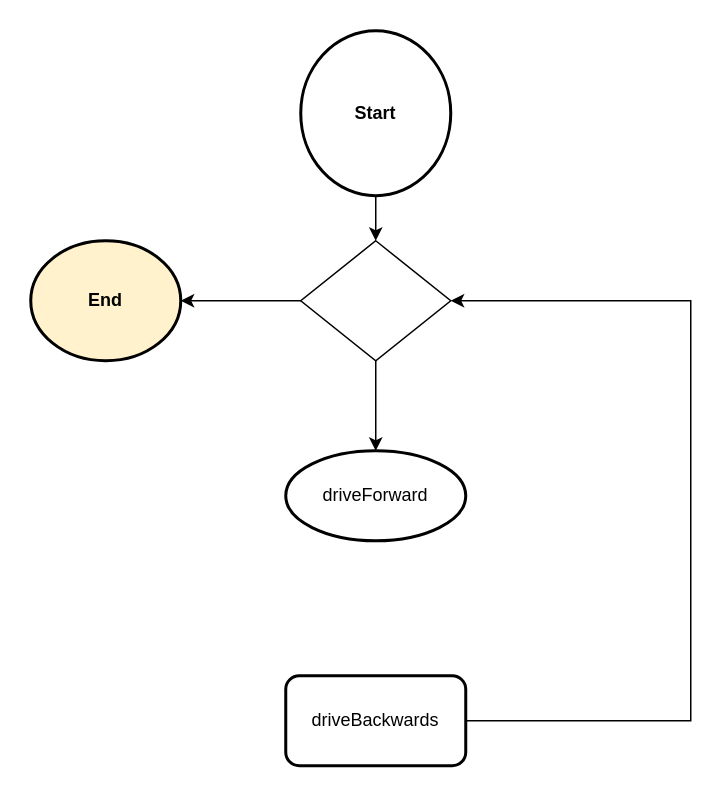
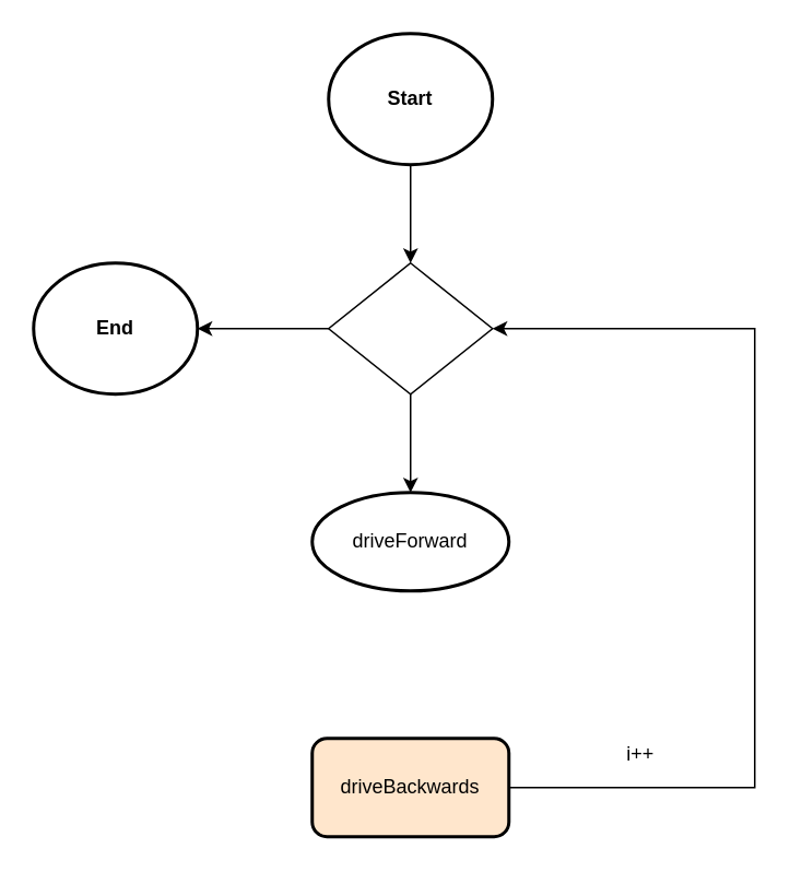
- <mxCell id="6" value="Start" style="ellipse;whiteSpace=wrap;html=1;fontStyle=1;strokeWidth=2;" vertex="1" parent="1"><mxGeometry x="200" y="20" width="100" height="110" as="geometry" /></mxCell>
+ <mxCell id="6" value="Start" style="ellipse;whiteSpace=wrap;html=1;fontStyle=1;strokeWidth=2;" vertex="1" parent="1"><mxGeometry x="200" y="20" width="100" height="80" as="geometry" /></mxCell>
- <mxCell id="10" value="End" style="ellipse;whiteSpace=wrap;html=1;fontStyle=1;strokeWidth=2;fillColor=#fff2cc;" vertex="1" parent="1"><mxGeometry x="20" y="160" width="100" height="80" as="geometry" /></mxCell>
+ <mxCell id="10" value="End" style="ellipse;whiteSpace=wrap;html=1;fontStyle=1;strokeWidth=2;" vertex="1" parent="1"><mxGeometry x="20" y="160" width="100" height="80" as="geometry" /></mxCell>
+ <mxCell id="11" value="i++" style="text;html=1;align=center;verticalAlign=middle;resizable=0;points=[];autosize=1;" vertex="1" parent="1"><mxGeometry x="375" y="450" width="30" height="20" as="geometry" /></mxCell>
- <mxCell id="9" value="driveBackwards" style="rounded=1;whiteSpace=wrap;html=1;strokeWidth=2;" vertex="1" parent="1"><mxGeometry x="190" y="450" width="120" height="60" as="geometry" /></mxCell>
+ <mxCell id="9" value="driveBackwards" style="rounded=1;whiteSpace=wrap;html=1;strokeWidth=2;fillColor=#ffe6cc;" vertex="1" parent="1"><mxGeometry x="190" y="450" width="120" height="60" as="geometry" /></mxCell>
